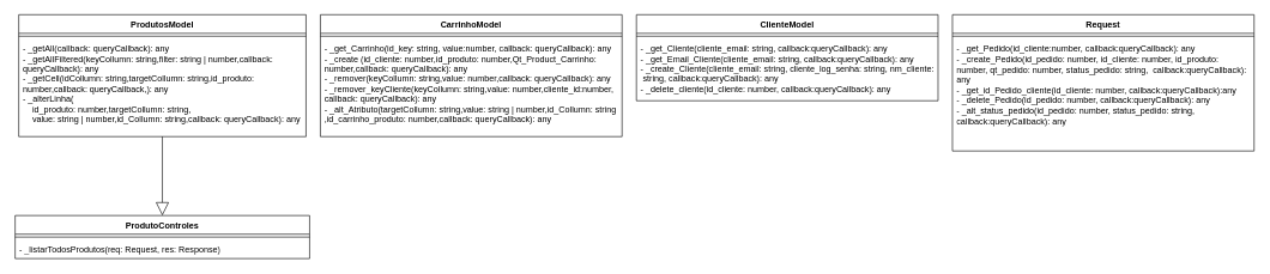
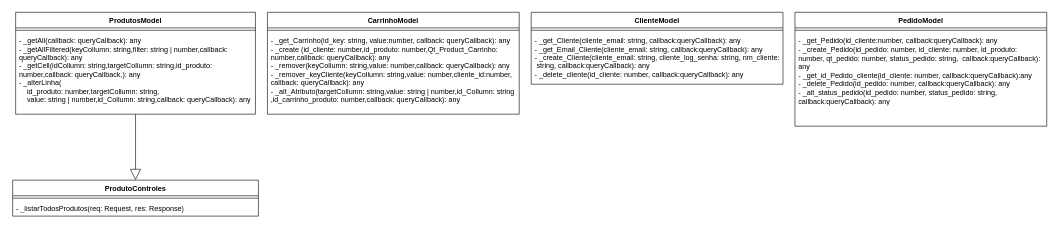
- <mxCell id="11" value="Request" style="swimlane;fontStyle=1;align=center;verticalAlign=top;childLayout=stackLayout;horizontal=1;startSize=26;horizontalStack=0;resizeParent=1;resizeParentMax=0;resizeLast=0;collapsible=1;marginBottom=0;whiteSpace=wrap;html=1;" parent="1" vertex="1"><mxGeometry x="1325" y="20" width="420" height="190" as="geometry" /></mxCell>
+ <mxCell id="11" value="PedidoModel" style="swimlane;fontStyle=1;align=center;verticalAlign=top;childLayout=stackLayout;horizontal=1;startSize=26;horizontalStack=0;resizeParent=1;resizeParentMax=0;resizeLast=0;collapsible=1;marginBottom=0;whiteSpace=wrap;html=1;" parent="1" vertex="1"><mxGeometry x="1325" y="20" width="420" height="190" as="geometry" /></mxCell>
